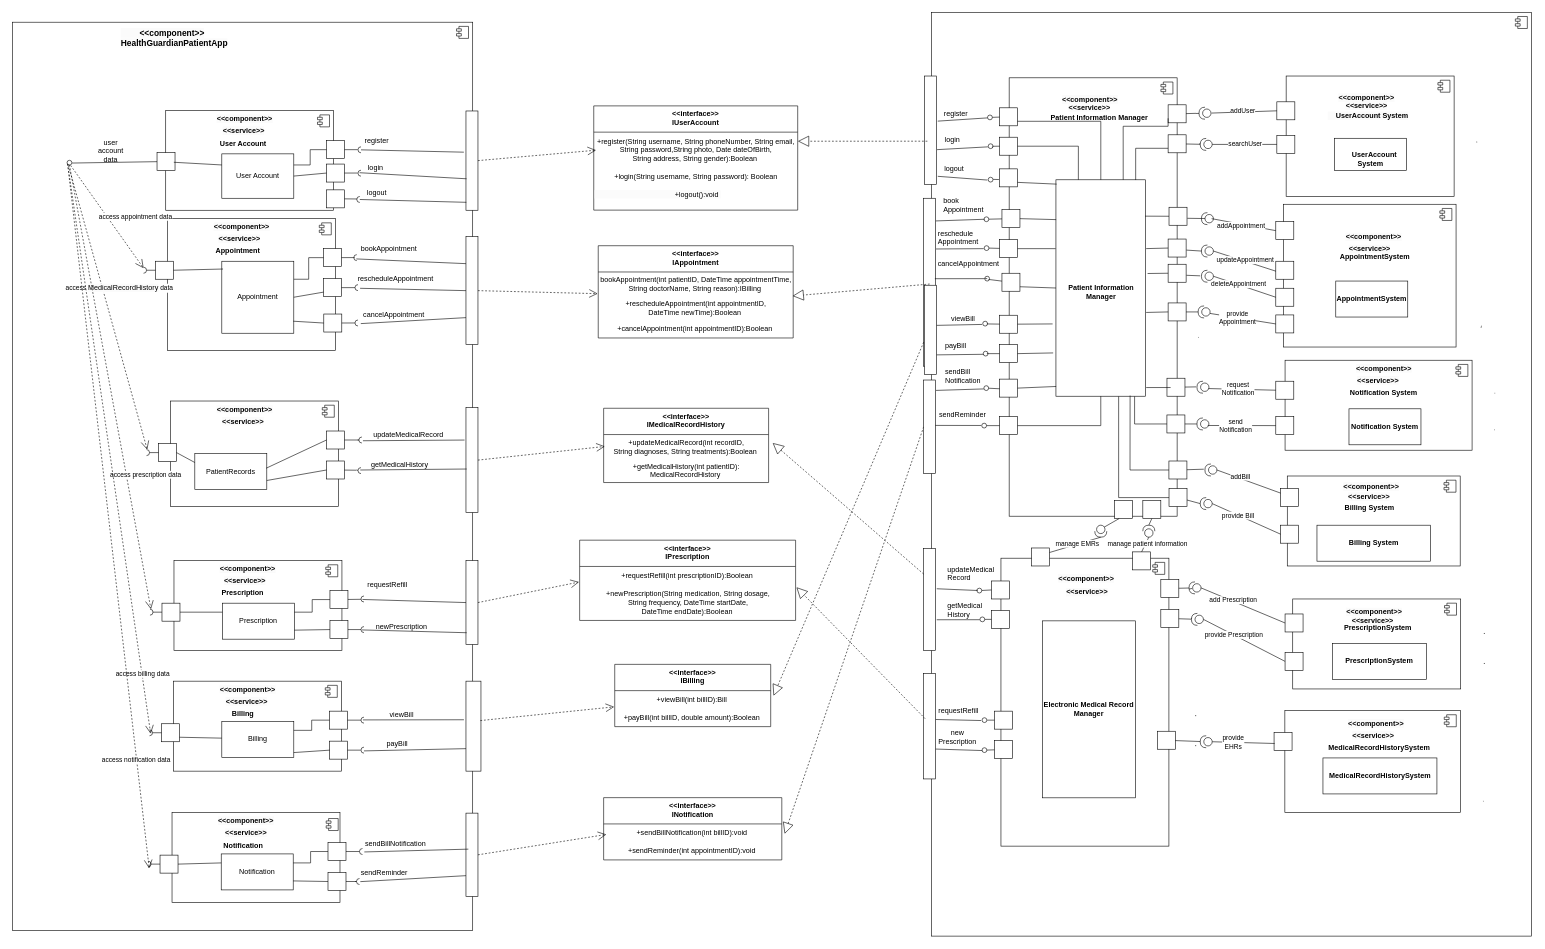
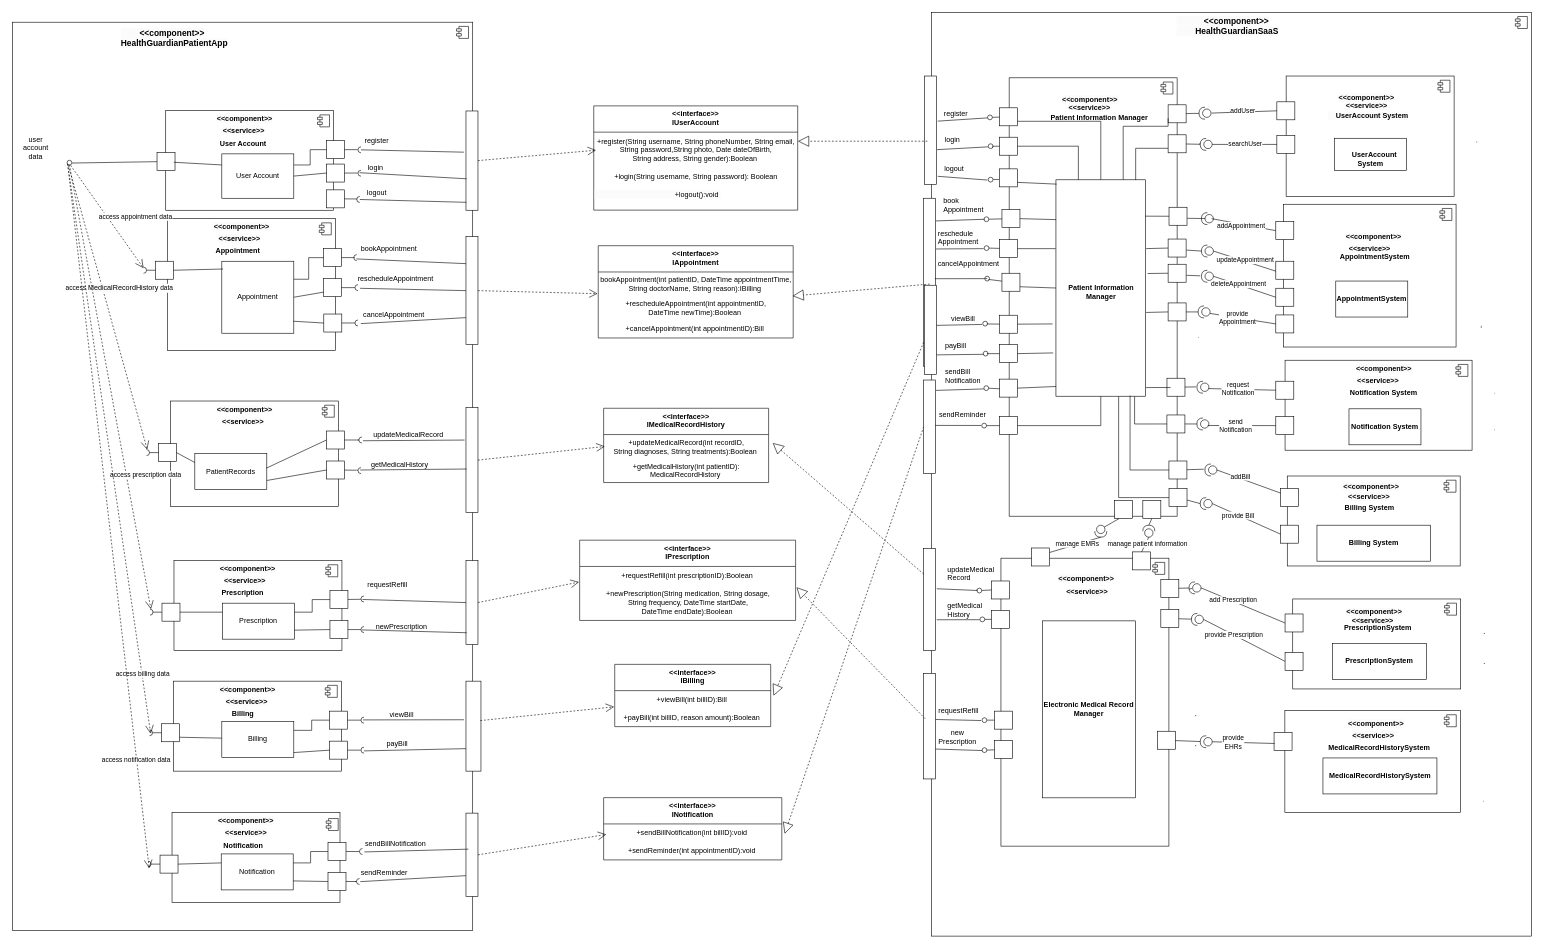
+ <mxCell id="196" value="&lt;b style=&quot;font-size: 14px;&quot;&gt;&lt;span style=&quot;color: rgb(0, 0, 0); font-family: Helvetica; font-style: normal; font-variant-ligatures: normal; font-variant-caps: normal; letter-spacing: normal; orphans: 2; text-align: center; text-indent: 0px; text-transform: none; widows: 2; word-spacing: 0px; -webkit-text-stroke-width: 0px; background-color: rgb(251, 251, 251); text-decoration-thickness: initial; text-decoration-style: initial; text-decoration-color: initial; float: none; display: inline !important;&quot;&gt;&lt;span style=&quot;&quot;&gt;&lt;span style=&quot;font-size: 13px;&quot;&gt;&lt;span style=&quot;white-space: pre;&quot;&gt;&amp;nbsp;&amp;nbsp;&amp;nbsp;&amp;nbsp;&lt;/span&gt;&lt;/span&gt;&lt;span style=&quot;&quot;&gt;&lt;font style=&quot;font-size: 14px;&quot;&gt;&lt;span style=&quot;white-space: pre;&quot;&gt;&amp;nbsp;&amp;nbsp;&amp;nbsp;&amp;nbsp;&lt;/span&gt;&lt;span style=&quot;&quot;&gt;&lt;span style=&quot;white-space: pre;&quot;&gt;&amp;nbsp;&amp;nbsp;&amp;nbsp;&amp;nbsp;&lt;/span&gt;&lt;/span&gt;&lt;/font&gt;&lt;/span&gt;&lt;/span&gt;&lt;font style=&quot;font-size: 14px;&quot;&gt;&amp;lt;&amp;lt;component&amp;gt;&amp;gt;&lt;/font&gt;&lt;/span&gt;&lt;font style=&quot;font-size: 14px;&quot;&gt;&lt;br style=&quot;border-color: var(--border-color); padding: 0px; margin: 0px; color: rgb(0, 0, 0); font-family: Helvetica; font-style: normal; font-variant-ligatures: normal; font-variant-caps: normal; letter-spacing: normal; orphans: 2; text-align: center; text-indent: 0px; text-transform: none; widows: 2; word-spacing: 0px; -webkit-text-stroke-width: 0px; background-color: rgb(251, 251, 251); text-decoration-thickness: initial; text-decoration-style: initial; text-decoration-color: initial;&quot;&gt;&lt;/font&gt;&lt;/b&gt;&lt;span style=&quot;color: rgb(0, 0, 0); font-family: Helvetica; font-style: normal; font-variant-ligatures: normal; font-variant-caps: normal; letter-spacing: normal; orphans: 2; text-align: center; text-indent: 0px; text-transform: none; widows: 2; word-spacing: 0px; -webkit-text-stroke-width: 0px; background-color: rgb(251, 251, 251); text-decoration-thickness: initial; text-decoration-style: initial; text-decoration-color: initial; float: none; display: inline !important; font-size: 14px;&quot;&gt;&lt;span style=&quot;white-space: pre;&quot;&gt;&#09;&lt;/span&gt;&lt;b&gt;HealthGuardianSaaS&lt;/b&gt;&lt;br&gt;&lt;/span&gt;" style="text;whiteSpace=wrap;html=1;" vertex="1" parent="1"><mxGeometry x="1958.5" y="20" width="230" height="50" as="geometry" /></mxCell>
- <mxCell id="265" value="user account&lt;br&gt;data" style="text;html=1;strokeColor=none;fillColor=none;align=center;verticalAlign=middle;whiteSpace=wrap;rounded=0;" vertex="1" parent="1"><mxGeometry x="149" y="228" width="70" height="45" as="geometry" /></mxCell>
+ <mxCell id="265" value="user account&lt;br&gt;data" style="text;html=1;strokeColor=none;fillColor=none;align=center;verticalAlign=middle;whiteSpace=wrap;rounded=0;" vertex="1" parent="1"><mxGeometry x="24" y="223" width="70" height="45" as="geometry" /></mxCell>
- <mxCell id="204" value="+cancelAppointment(int appointmentID):Boolean&amp;nbsp;" style="text;html=1;align=center;verticalAlign=middle;resizable=0;points=[];autosize=1;strokeColor=none;fillColor=none;" vertex="1" parent="201"><mxGeometry y="123.8" width="325" height="30" as="geometry" /></mxCell>
+ <mxCell id="204" value="+cancelAppointment(int appointmentID):Bill&amp;nbsp;" style="text;html=1;align=center;verticalAlign=middle;resizable=0;points=[];autosize=1;strokeColor=none;fillColor=none;" vertex="1" parent="201"><mxGeometry y="123.8" width="325" height="30" as="geometry" /></mxCell>
- <mxCell id="213" value="+payBill(int billID, double amount):Boolean&amp;nbsp;" style="text;html=1;align=center;verticalAlign=middle;resizable=0;points=[];autosize=1;strokeColor=none;fillColor=none;" vertex="1" parent="211"><mxGeometry y="73.8" width="260" height="30" as="geometry" /></mxCell>
+ <mxCell id="213" value="+payBill(int billID, reason amount):Boolean&amp;nbsp;" style="text;html=1;align=center;verticalAlign=middle;resizable=0;points=[];autosize=1;strokeColor=none;fillColor=none;" vertex="1" parent="211"><mxGeometry y="73.8" width="260" height="30" as="geometry" /></mxCell>
